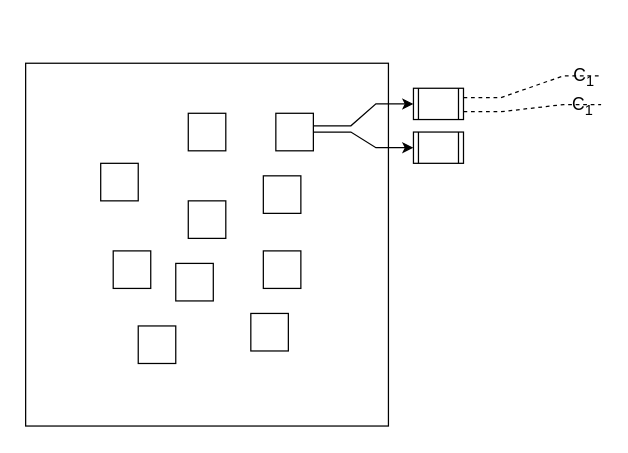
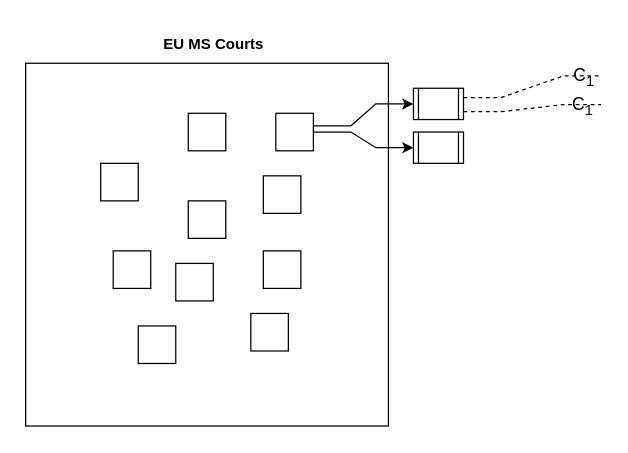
+ <mxCell id="15" value="&lt;b&gt;EU MS Courts&lt;/b&gt;" style="text;html=1;strokeColor=none;fillColor=none;align=center;verticalAlign=middle;whiteSpace=wrap;rounded=0;" parent="1" vertex="1"><mxGeometry x="102.5" y="20" width="135" height="30" as="geometry" /></mxCell>
